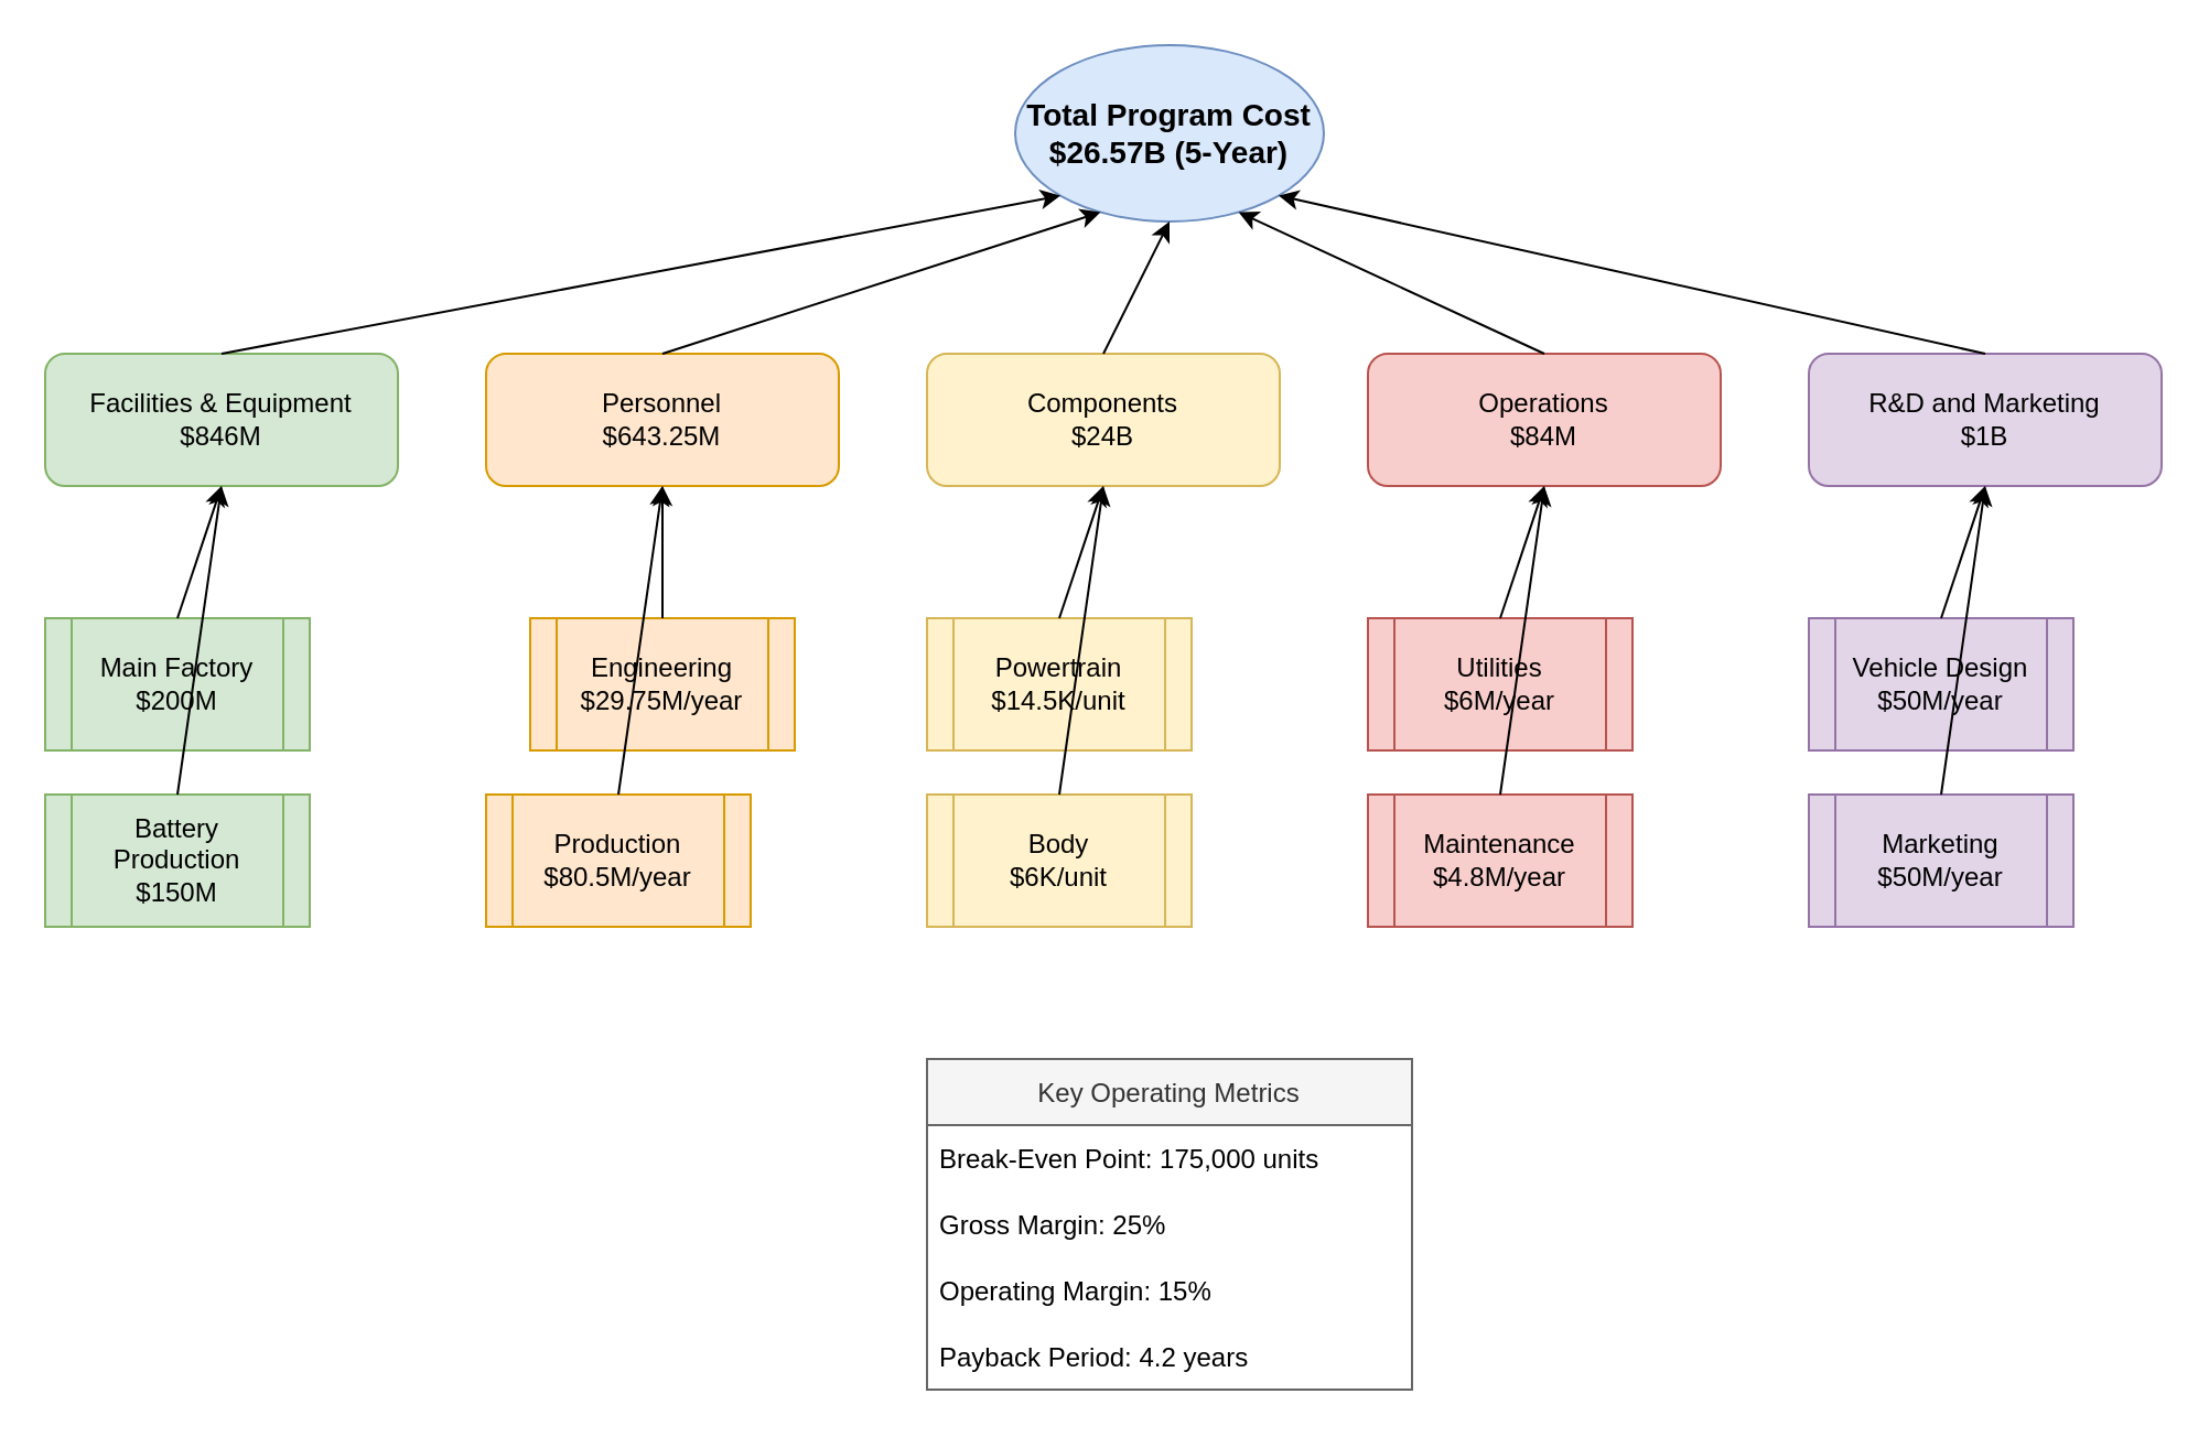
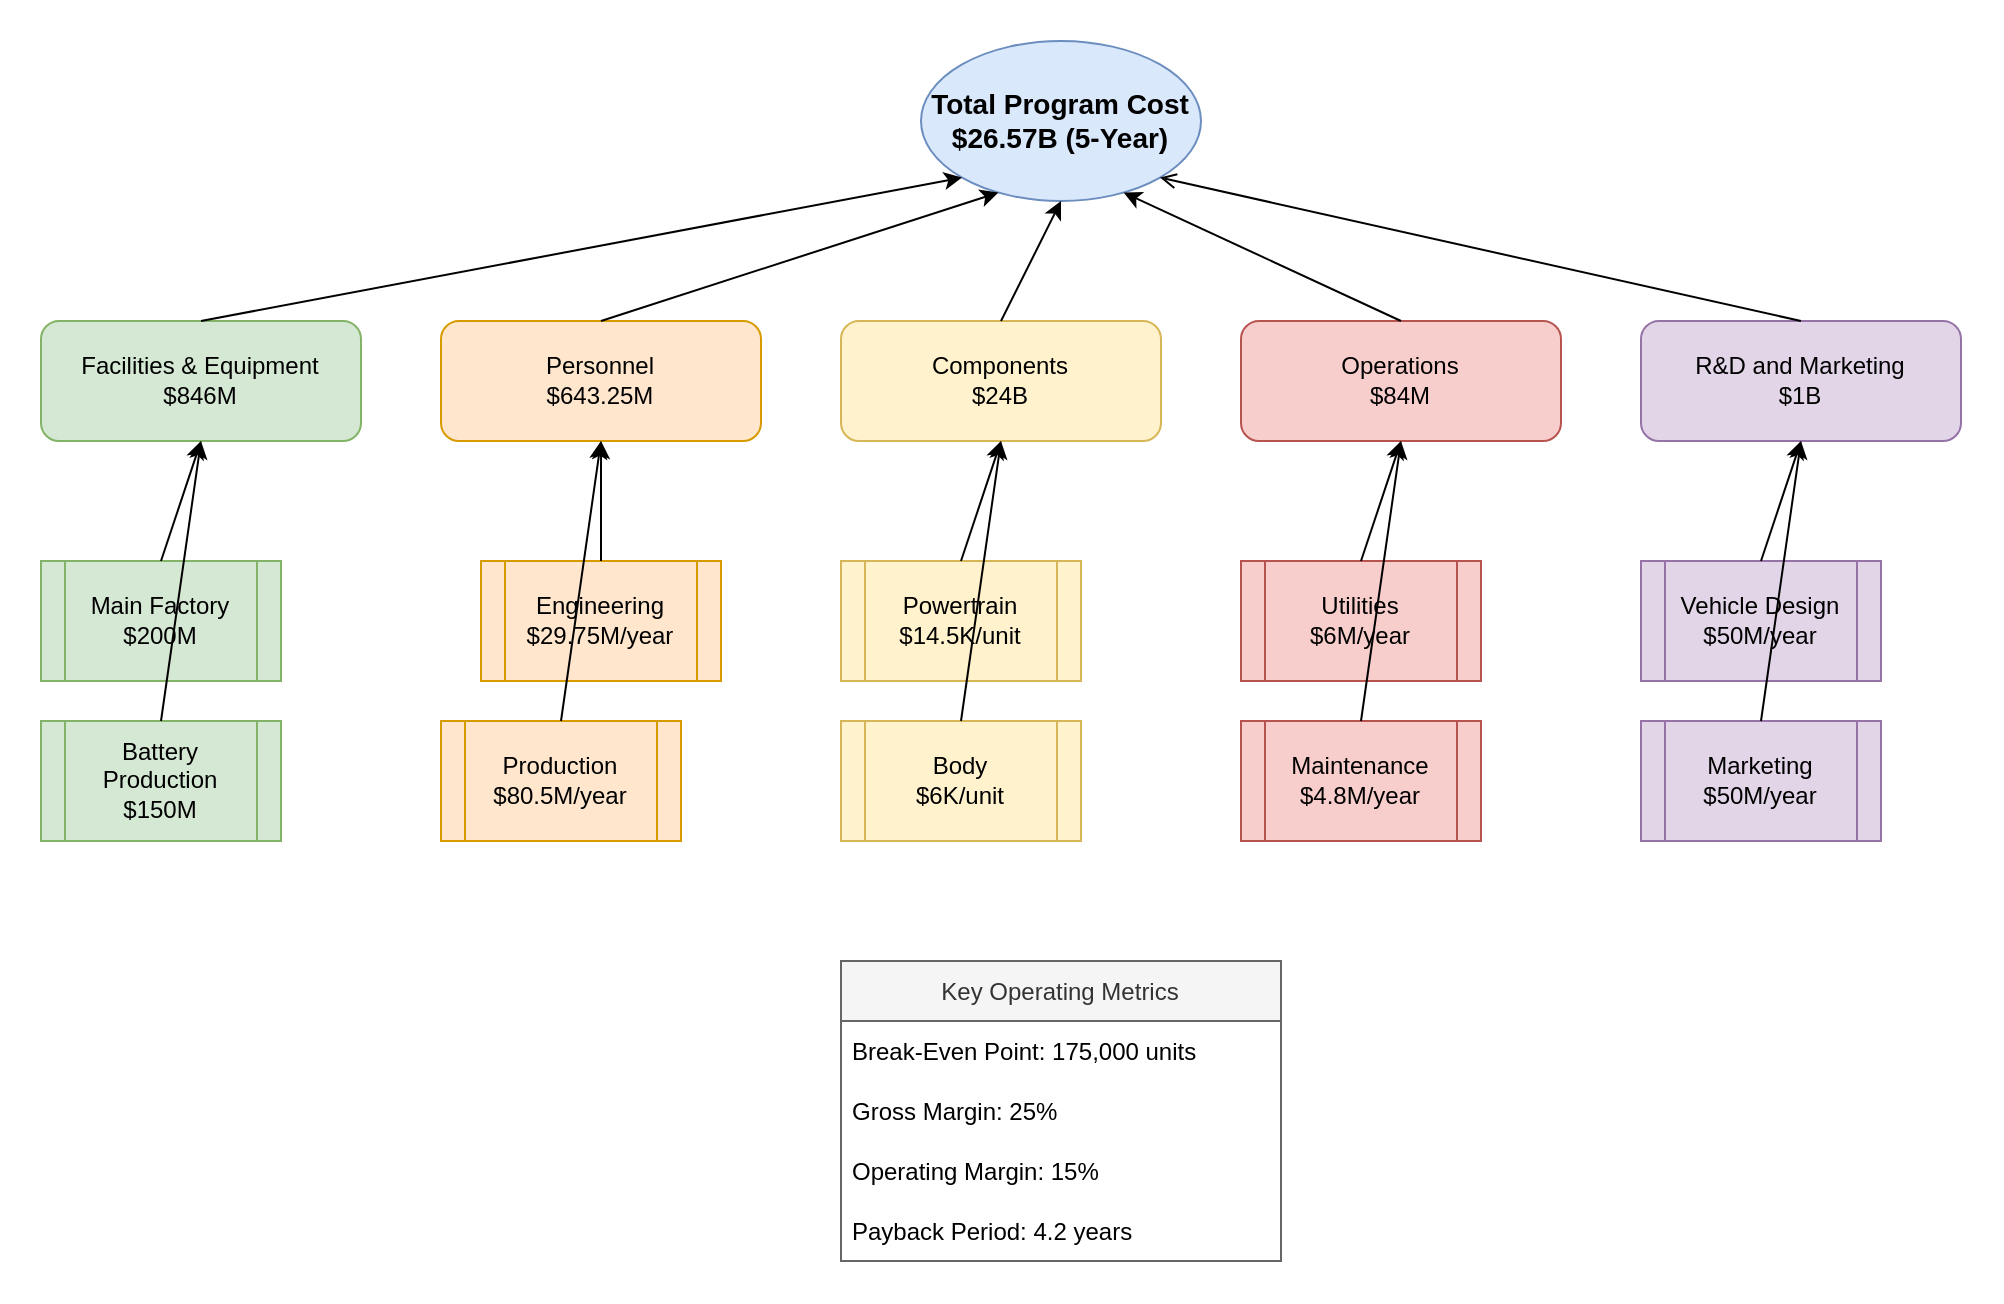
- <mxCell id="27" value="" style="endArrow=classic;html=1;exitX=0.5;exitY=0;exitDx=0;exitDy=0;entryX=1;entryY=1;entryDx=0;entryDy=0;" edge="1" parent="1" source="7" target="2"><mxGeometry width="50" height="50" relative="1" as="geometry" /></mxCell>
+ <mxCell id="27" value="" style="endArrow=open;html=1;exitX=0.5;exitY=0;exitDx=0;exitDy=0;entryX=1;entryY=1;entryDx=0;entryDy=0;" edge="1" parent="1" source="7" target="2"><mxGeometry width="50" height="50" relative="1" as="geometry" /></mxCell>
